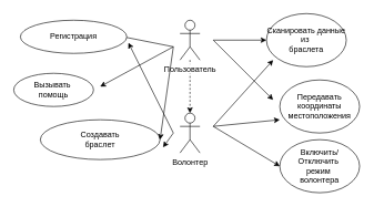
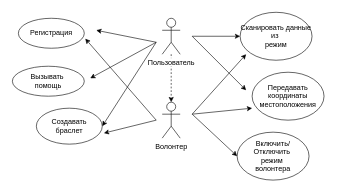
- <mxCell id="6" value="Регистрация" style="ellipse;whiteSpace=wrap;html=1;" vertex="1" parent="1"><mxGeometry x="30" y="30" width="160" height="50" as="geometry" /></mxCell>
+ <mxCell id="6" value="Регистрация" style="ellipse;whiteSpace=wrap;html=1;" vertex="1" parent="1"><mxGeometry x="30" y="30" width="110" height="50" as="geometry" /></mxCell>
- <mxCell id="9" value="Сканировать данные из&amp;nbsp;&lt;br&gt;браслета&lt;br&gt;" style="ellipse;whiteSpace=wrap;html=1;" vertex="1" parent="1"><mxGeometry x="400" y="20" width="120" height="80" as="geometry" /></mxCell>
+ <mxCell id="9" value="Сканировать данные из&amp;nbsp;&lt;br&gt;режим&lt;br&gt;" style="ellipse;whiteSpace=wrap;html=1;" vertex="1" parent="1"><mxGeometry x="400" y="20" width="120" height="80" as="geometry" /></mxCell>
- <mxCell id="8" value="Создавать&lt;br&gt;браслет&lt;br&gt;" style="ellipse;whiteSpace=wrap;html=1;" vertex="1" parent="1"><mxGeometry x="60" y="180" width="180" height="60" as="geometry" /></mxCell>
+ <mxCell id="8" value="Создавать&lt;br&gt;браслет&lt;br&gt;" style="ellipse;whiteSpace=wrap;html=1;" vertex="1" parent="1"><mxGeometry x="60" y="180" width="110" height="60" as="geometry" /></mxCell>
- <mxCell id="11" value="Включить/&lt;br&gt;Отключить&amp;nbsp;&lt;br&gt;режим&amp;nbsp;&lt;br&gt;волонтера&lt;br&gt;" style="ellipse;whiteSpace=wrap;html=1;" vertex="1" parent="1"><mxGeometry x="420" y="210" width="120" height="80" as="geometry" /></mxCell>
+ <mxCell id="11" value="Включить/&lt;br&gt;Отключить&amp;nbsp;&lt;br&gt;режим&amp;nbsp;&lt;br&gt;волонтера&lt;br&gt;" style="ellipse;whiteSpace=wrap;html=1;" vertex="1" parent="1"><mxGeometry x="395" y="220" width="120" height="80" as="geometry" /></mxCell>
